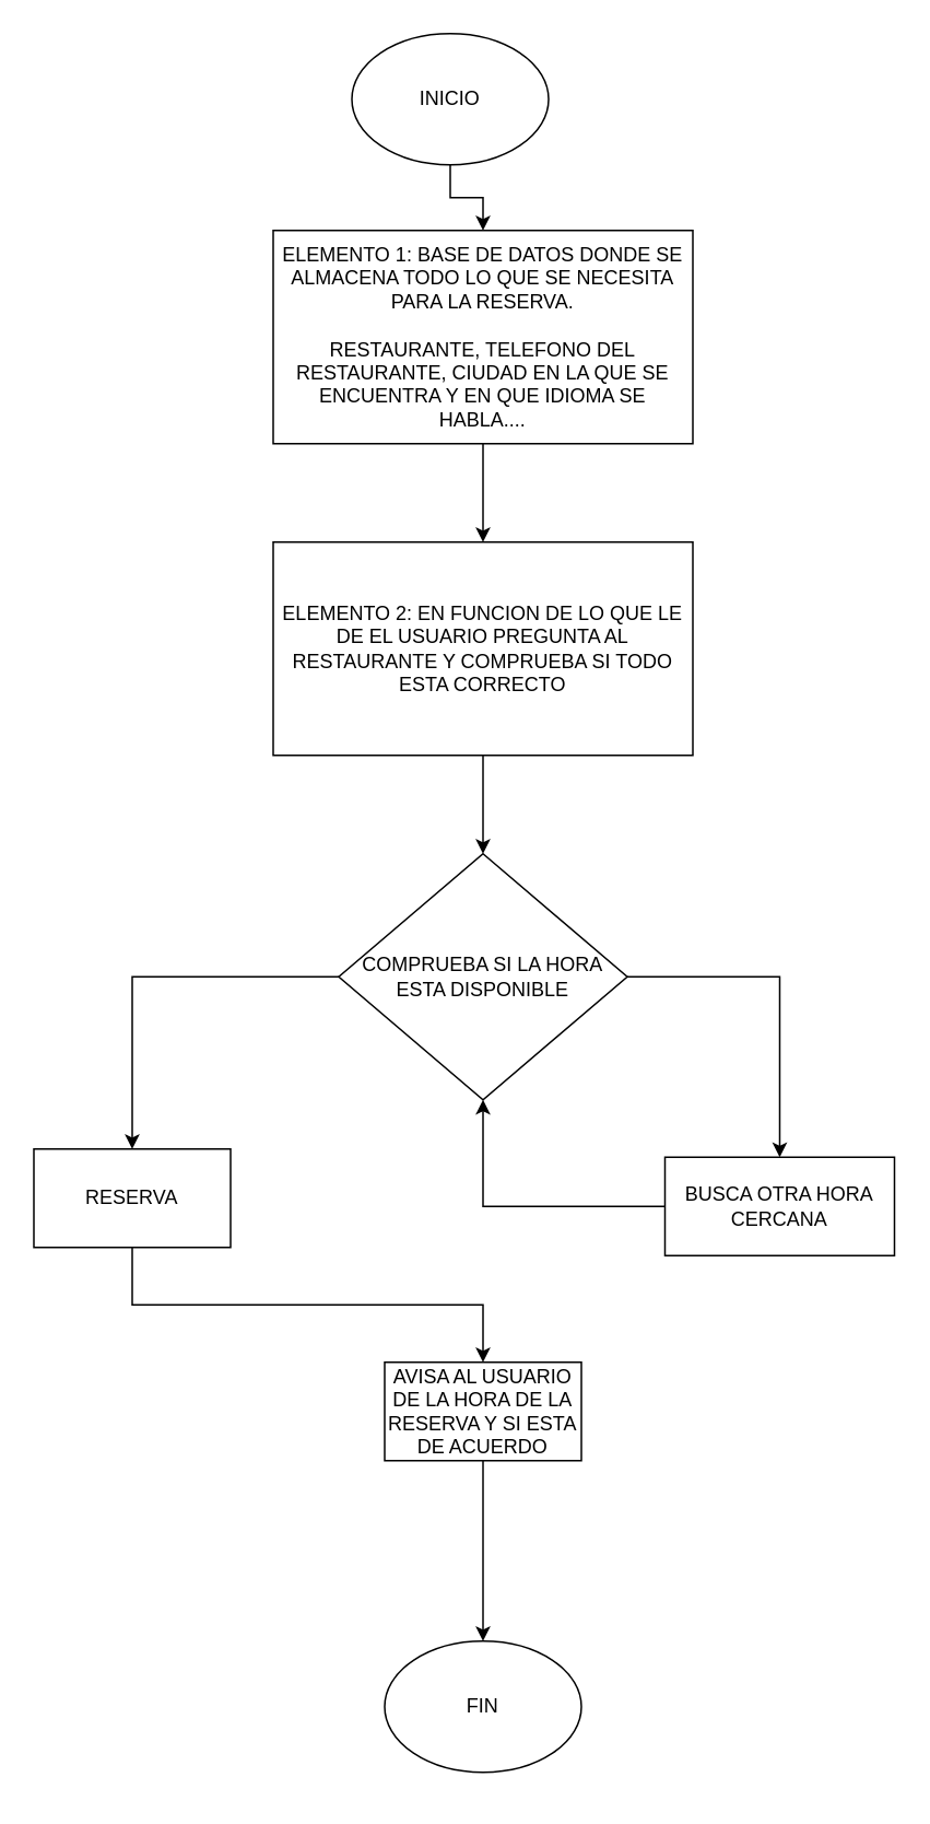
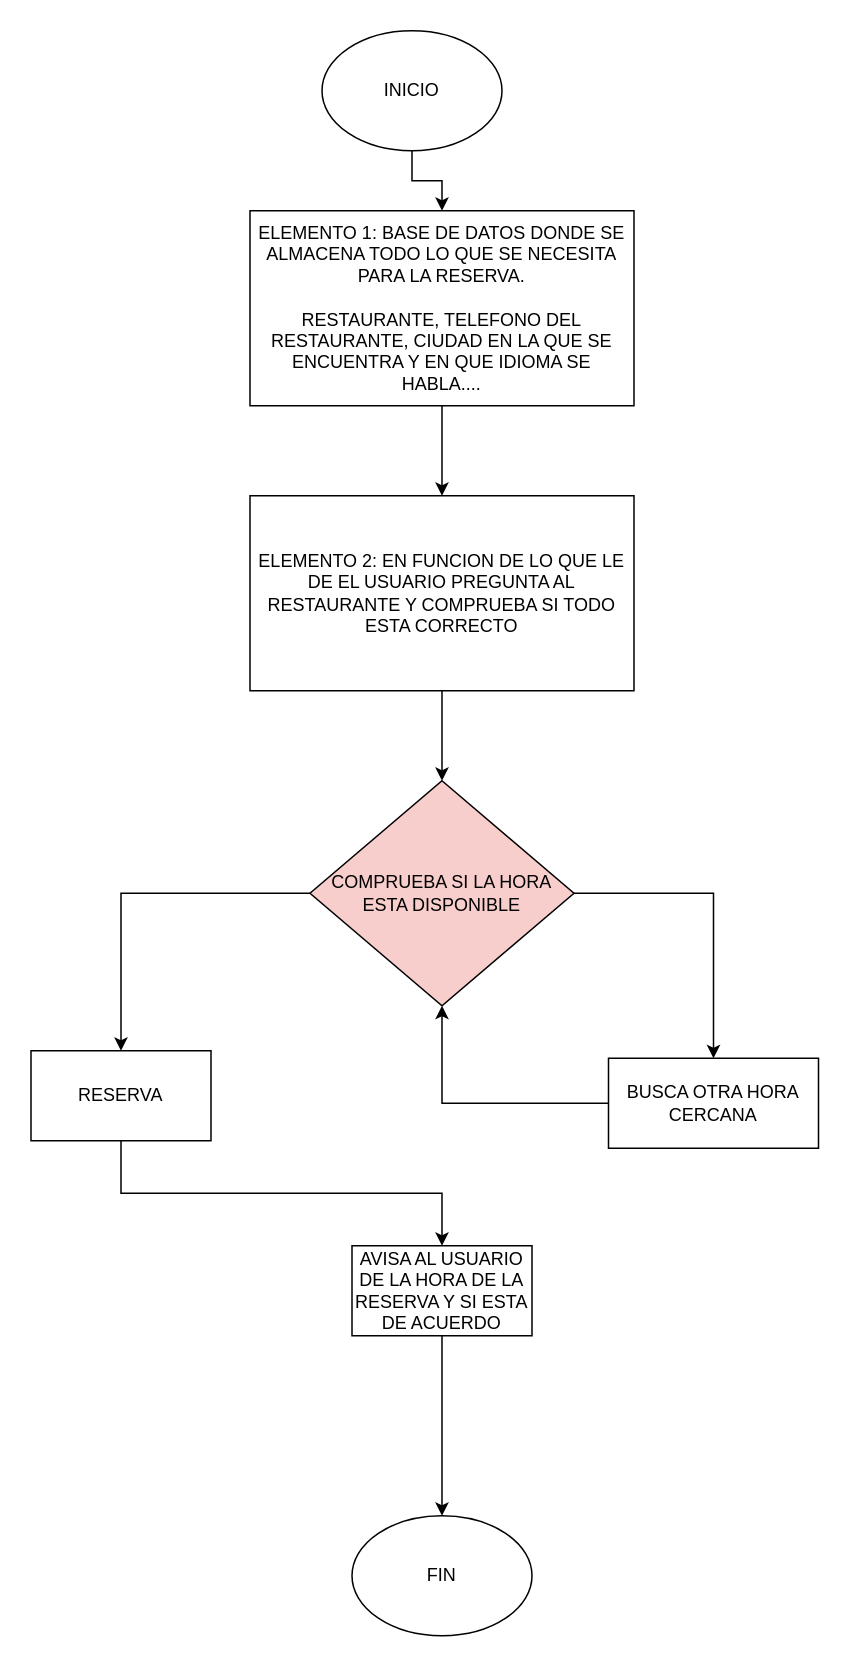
- <mxCell id="11" value="COMPRUEBA SI LA HORA ESTA DISPONIBLE" style="rhombus;whiteSpace=wrap;html=1;" parent="1" vertex="1"><mxGeometry x="206" y="520" width="176" height="150" as="geometry" /></mxCell>
+ <mxCell id="11" value="COMPRUEBA SI LA HORA ESTA DISPONIBLE" style="rhombus;whiteSpace=wrap;html=1;fillColor=#f8cecc;" parent="1" vertex="1"><mxGeometry x="206" y="520" width="176" height="150" as="geometry" /></mxCell>
- <mxCell id="4" value="FIN" style="ellipse;whiteSpace=wrap;html=1;" parent="1" vertex="1"><mxGeometry x="234" y="1000" width="120" height="80" as="geometry" /></mxCell>
+ <mxCell id="4" value="FIN" style="ellipse;whiteSpace=wrap;html=1;" parent="1" vertex="1"><mxGeometry x="234" y="1010" width="120" height="80" as="geometry" /></mxCell>
